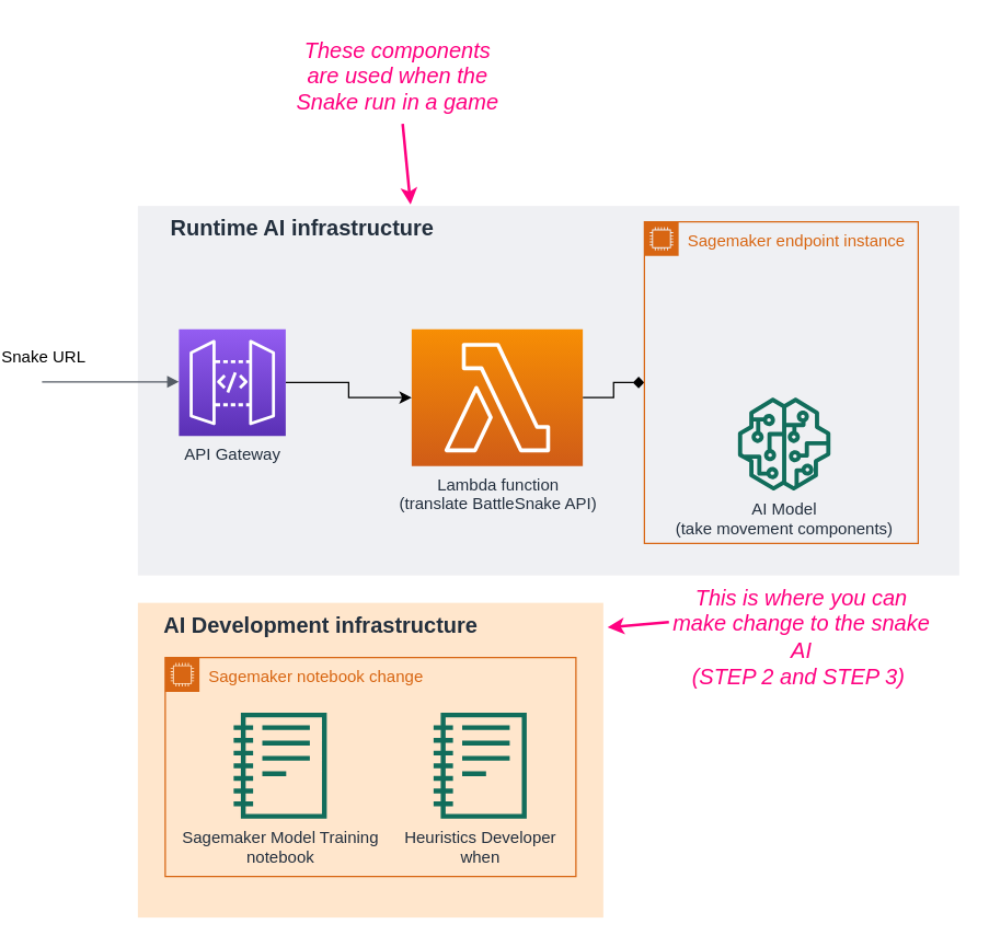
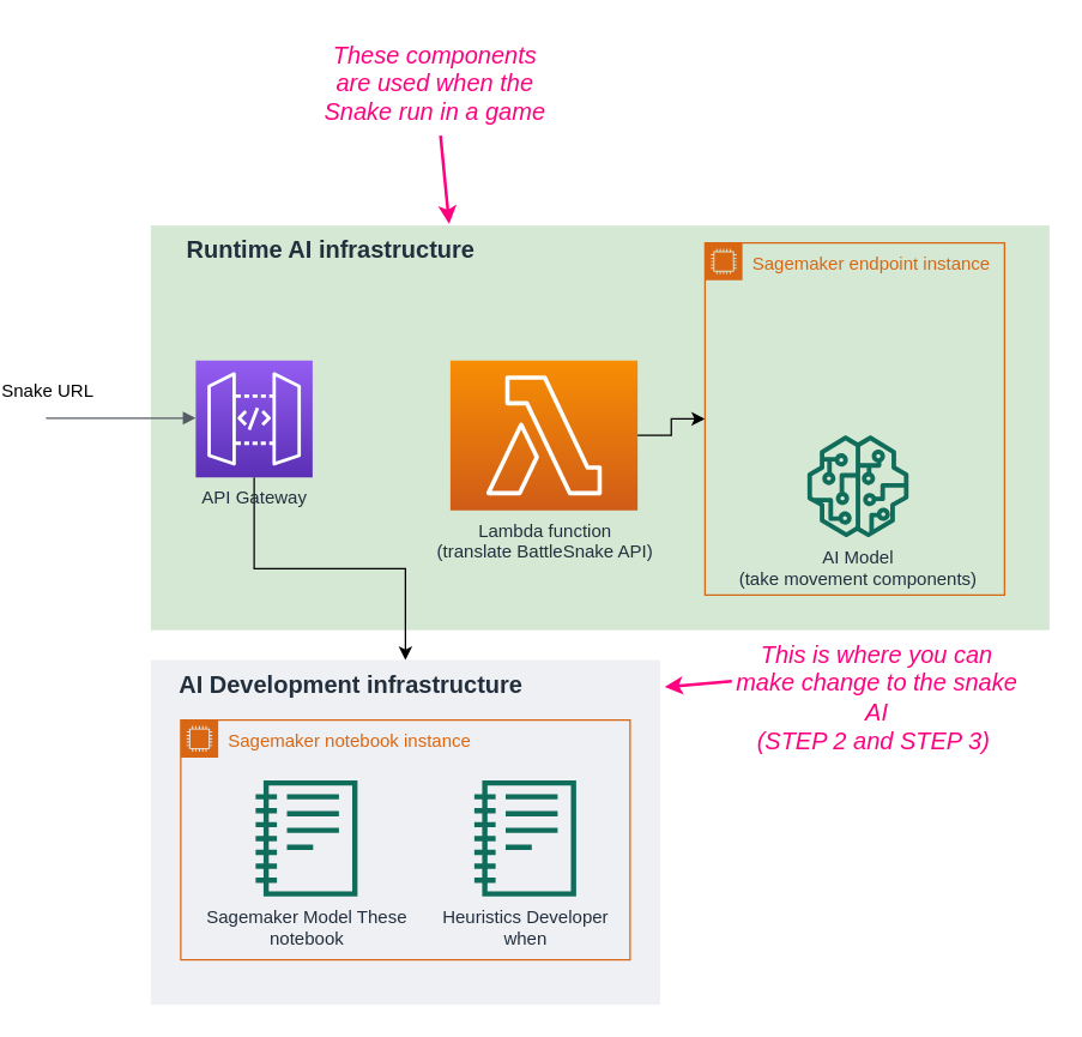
- <mxCell id="3" value="     Runtime AI infrastructure" style="fillColor=#EFF0F3;strokeColor=none;dashed=0;verticalAlign=top;fontStyle=1;fontColor=#232F3D;align=left;fontSize=16;" parent="1" vertex="1"><mxGeometry x="90" y="150" width="600" height="270" as="geometry" /></mxCell>
+ <mxCell id="3" value="     Runtime AI infrastructure" style="fillColor=#d5e8d4;strokeColor=none;dashed=0;verticalAlign=top;fontStyle=1;fontColor=#232F3D;align=left;fontSize=16;" parent="1" vertex="1"><mxGeometry x="90" y="150" width="600" height="270" as="geometry" /></mxCell>
- <mxCell id="5" style="edgeStyle=orthogonalEdgeStyle;rounded=0;orthogonalLoop=1;jettySize=auto;html=1;entryX=0;entryY=0.5;entryDx=0;entryDy=0;endArrow=diamond;" parent="1" source="6" target="11" edge="1"><mxGeometry relative="1" as="geometry" /></mxCell>
+ <mxCell id="5" style="edgeStyle=orthogonalEdgeStyle;rounded=0;orthogonalLoop=1;jettySize=auto;html=1;entryX=0;entryY=0.5;entryDx=0;entryDy=0;" parent="1" source="6" target="11" edge="1"><mxGeometry relative="1" as="geometry" /></mxCell>
- <mxCell id="7" style="edgeStyle=orthogonalEdgeStyle;rounded=0;orthogonalLoop=1;jettySize=auto;html=1;" parent="1" source="8" target="6" edge="1"><mxGeometry relative="1" as="geometry" /></mxCell>
+ <mxCell id="7" style="edgeStyle=orthogonalEdgeStyle;rounded=0;orthogonalLoop=1;jettySize=auto;html=1;" parent="1" source="8" target="2" edge="1"><mxGeometry relative="1" as="geometry" /></mxCell>
- <mxCell id="4" value="Sagemaker notebook change" style="points=[[0,0],[0.25,0],[0.5,0],[0.75,0],[1,0],[1,0.25],[1,0.5],[1,0.75],[1,1],[0.75,1],[0.5,1],[0.25,1],[0,1],[0,0.75],[0,0.5],[0,0.25]];outlineConnect=0;gradientColor=none;html=1;whiteSpace=wrap;fontSize=12;fontStyle=0;shape=mxgraph.aws4.group;grIcon=mxgraph.aws4.group_ec2_instance_contents;strokeColor=#D86613;fillColor=none;verticalAlign=top;align=left;spacingLeft=30;fontColor=#D86613;dashed=0;" parent="1" vertex="1"><mxGeometry x="110" y="480" width="300" height="160" as="geometry" /></mxCell>
+ <mxCell id="4" value="Sagemaker notebook instance" style="points=[[0,0],[0.25,0],[0.5,0],[0.75,0],[1,0],[1,0.25],[1,0.5],[1,0.75],[1,1],[0.75,1],[0.5,1],[0.25,1],[0,1],[0,0.75],[0,0.5],[0,0.25]];outlineConnect=0;gradientColor=none;html=1;whiteSpace=wrap;fontSize=12;fontStyle=0;shape=mxgraph.aws4.group;grIcon=mxgraph.aws4.group_ec2_instance_contents;strokeColor=#D86613;fillColor=none;verticalAlign=top;align=left;spacingLeft=30;fontColor=#D86613;dashed=0;" parent="1" vertex="1"><mxGeometry x="110" y="480" width="300" height="160" as="geometry" /></mxCell>
- <mxCell id="2" value="    AI Development infrastructure" style="fillColor=#ffe6cc;strokeColor=none;dashed=0;verticalAlign=top;fontStyle=1;fontColor=#232F3D;align=left;fontSize=16;" parent="1" vertex="1"><mxGeometry x="90" y="440" width="340" height="230" as="geometry" /></mxCell>
+ <mxCell id="2" value="    AI Development infrastructure" style="fillColor=#EFF0F3;strokeColor=none;dashed=0;verticalAlign=top;fontStyle=1;fontColor=#232F3D;align=left;fontSize=16;" parent="1" vertex="1"><mxGeometry x="90" y="440" width="340" height="230" as="geometry" /></mxCell>
- <mxCell id="14" value="Sagemaker Model Training&lt;br&gt;notebook" style="outlineConnect=0;fontColor=#232F3E;gradientColor=none;fillColor=#116D5B;strokeColor=none;dashed=0;verticalLabelPosition=bottom;verticalAlign=top;align=center;html=1;fontSize=12;fontStyle=0;aspect=fixed;pointerEvents=1;shape=mxgraph.aws4.sagemaker_notebook;" parent="1" vertex="1"><mxGeometry x="160" y="520" width="68" height="78" as="geometry" /></mxCell>
+ <mxCell id="14" value="Sagemaker Model These&lt;br&gt;notebook" style="outlineConnect=0;fontColor=#232F3E;gradientColor=none;fillColor=#116D5B;strokeColor=none;dashed=0;verticalLabelPosition=bottom;verticalAlign=top;align=center;html=1;fontSize=12;fontStyle=0;aspect=fixed;pointerEvents=1;shape=mxgraph.aws4.sagemaker_notebook;" parent="1" vertex="1"><mxGeometry x="160" y="520" width="68" height="78" as="geometry" /></mxCell>
